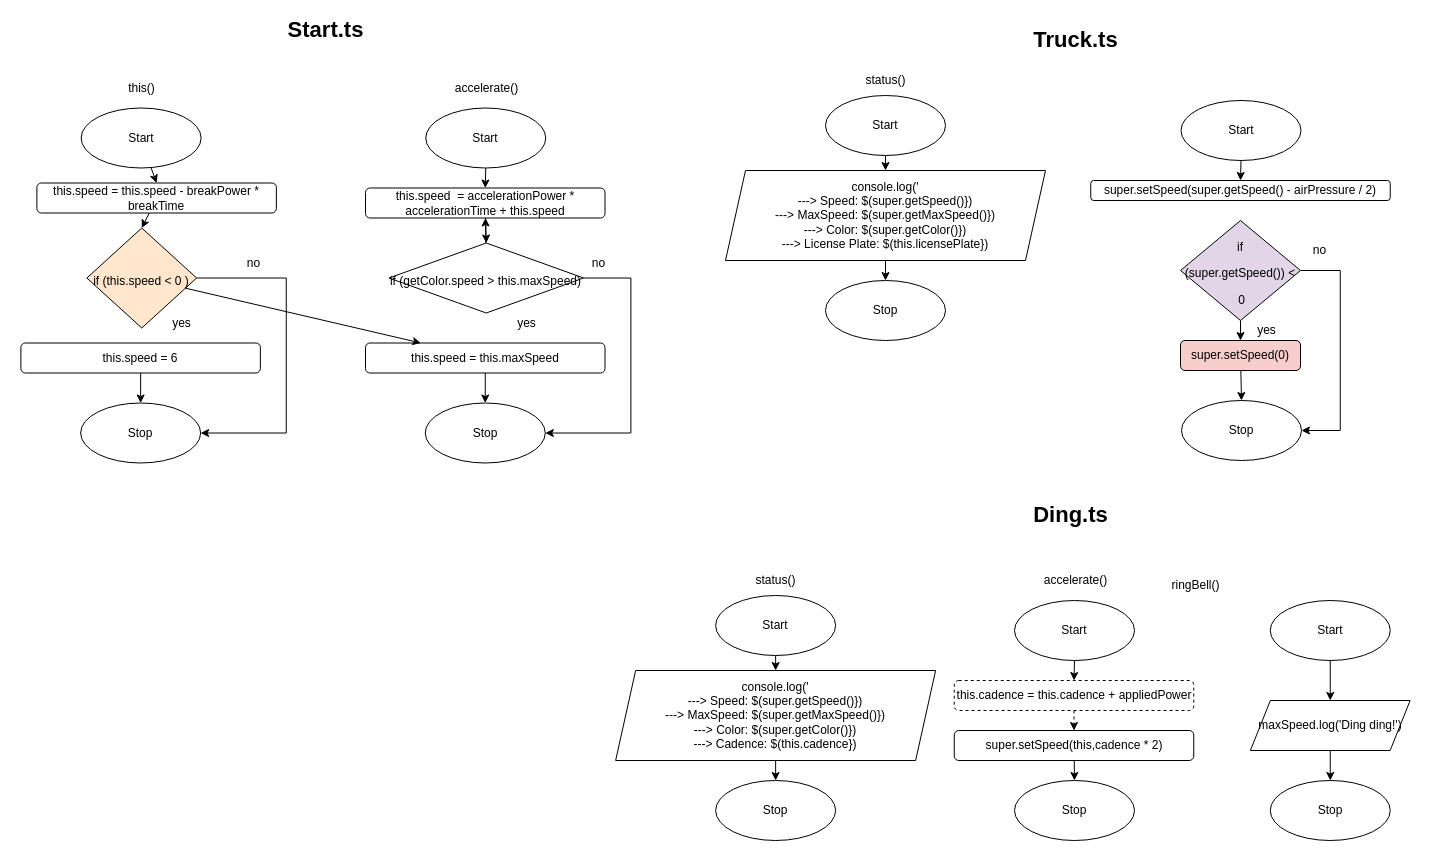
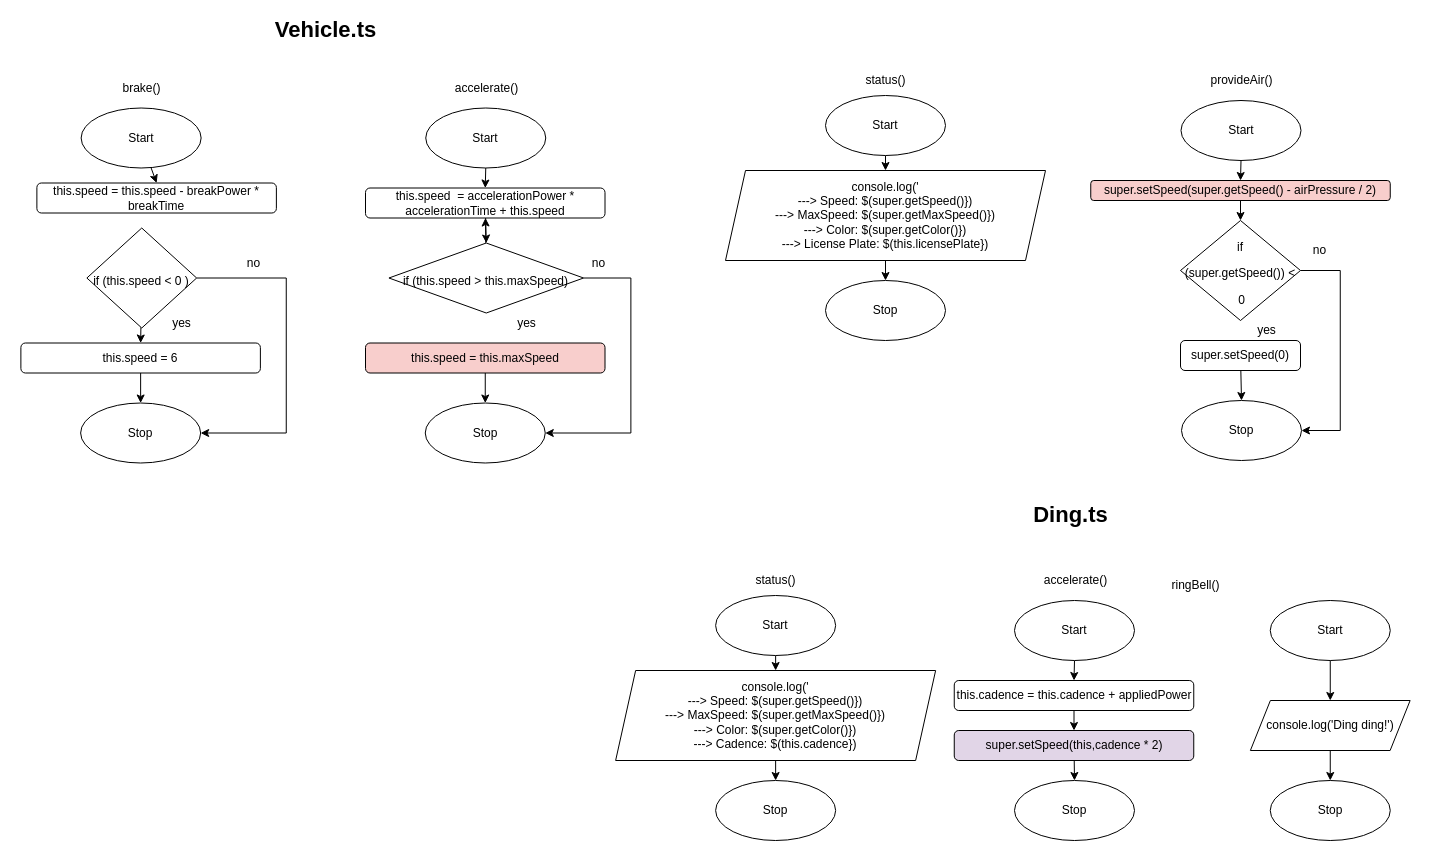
- <mxCell id="49" value="&lt;font style=&quot;font-size: 22px&quot;&gt;&lt;b&gt;Start.ts&lt;/b&gt;&lt;/font&gt;" style="text;html=1;align=center;verticalAlign=middle;resizable=0;points=[];autosize=1;strokeColor=none;fillColor=none;" vertex="1" parent="1"><mxGeometry x="265.38" y="20" width="120" height="20" as="geometry" /></mxCell>
+ <mxCell id="49" value="&lt;font style=&quot;font-size: 22px&quot;&gt;&lt;b&gt;Vehicle.ts&lt;/b&gt;&lt;/font&gt;" style="text;html=1;align=center;verticalAlign=middle;resizable=0;points=[];autosize=1;strokeColor=none;fillColor=none;" vertex="1" parent="1"><mxGeometry x="265.38" y="20" width="120" height="20" as="geometry" /></mxCell>
- <mxCell id="23" value="&lt;font style=&quot;font-size: 22px&quot;&gt;&lt;b&gt;Truck.ts&lt;/b&gt;&lt;/font&gt;" style="text;html=1;align=center;verticalAlign=middle;resizable=0;points=[];autosize=1;strokeColor=none;fillColor=none;" vertex="1" parent="1"><mxGeometry x="1024.51" y="30" width="100" height="20" as="geometry" /></mxCell>
+ <mxCell id="27" value="provideAir()" style="text;html=1;align=center;verticalAlign=middle;resizable=0;points=[];autosize=1;strokeColor=none;fillColor=none;" vertex="1" parent="1"><mxGeometry x="1201" y="70" width="80" height="20" as="geometry" /></mxCell>
- <mxCell id="60" value="this()" style="text;html=1;align=center;verticalAlign=middle;resizable=0;points=[];autosize=1;strokeColor=none;fillColor=none;" vertex="1" parent="1"><mxGeometry x="116.13" y="77.5" width="50" height="20" as="geometry" /></mxCell>
+ <mxCell id="60" value="brake()" style="text;html=1;align=center;verticalAlign=middle;resizable=0;points=[];autosize=1;strokeColor=none;fillColor=none;" vertex="1" parent="1"><mxGeometry x="116.13" y="77.5" width="50" height="20" as="geometry" /></mxCell>
- <mxCell id="29" value="super.setSpeed(super.getSpeed() - airPressure / 2)" style="rounded=1;whiteSpace=wrap;html=1;" vertex="1" parent="1"><mxGeometry x="1090.25" y="180" width="299.51" height="20" as="geometry" /></mxCell>
+ <mxCell id="29" value="super.setSpeed(super.getSpeed() - airPressure / 2)" style="rounded=1;whiteSpace=wrap;html=1;fillColor=#f8cecc;" vertex="1" parent="1"><mxGeometry x="1090.25" y="180" width="299.51" height="20" as="geometry" /></mxCell>
+ <mxCell id="28" style="edgeStyle=none;html=1;entryX=0.5;entryY=0;entryDx=0;entryDy=0;fontSize=12;" edge="1" parent="1" source="29" target="38"><mxGeometry relative="1" as="geometry" /></mxCell>
- <mxCell id="61" style="edgeStyle=none;rounded=0;html=1;entryX=0.5;entryY=0;entryDx=0;entryDy=0;fontSize=12;" edge="1" parent="1" source="62" target="65"><mxGeometry relative="1" as="geometry" /></mxCell>
- <mxCell id="38" value="&lt;font style=&quot;font-size: 12px&quot;&gt;if &lt;br&gt;(super.getSpeed()) &amp;lt;&lt;br&gt;&amp;nbsp;0&lt;/font&gt;" style="rhombus;whiteSpace=wrap;html=1;fontSize=22;fillColor=#e1d5e7;" vertex="1" parent="1"><mxGeometry x="1180" y="220" width="120" height="100" as="geometry" /></mxCell>
+ <mxCell id="38" value="&lt;font style=&quot;font-size: 12px&quot;&gt;if &lt;br&gt;(super.getSpeed()) &amp;lt;&lt;br&gt;&amp;nbsp;0&lt;/font&gt;" style="rhombus;whiteSpace=wrap;html=1;fontSize=22;" vertex="1" parent="1"><mxGeometry x="1180" y="220" width="120" height="100" as="geometry" /></mxCell>
- <mxCell id="65" value="&lt;font style=&quot;font-size: 12px&quot;&gt;if (this.speed &amp;lt; 0 )&lt;br&gt;&lt;/font&gt;" style="rhombus;whiteSpace=wrap;html=1;fontSize=22;fillColor=#ffe6cc;" vertex="1" parent="1"><mxGeometry x="86.38" y="227.5" width="109.75" height="100" as="geometry" /></mxCell>
+ <mxCell id="65" value="&lt;font style=&quot;font-size: 12px&quot;&gt;if (this.speed &amp;lt; 0 )&lt;br&gt;&lt;/font&gt;" style="rhombus;whiteSpace=wrap;html=1;fontSize=22;" vertex="1" parent="1"><mxGeometry x="86.38" y="227.5" width="109.75" height="100" as="geometry" /></mxCell>
- <mxCell id="52" value="&lt;font style=&quot;font-size: 12px&quot;&gt;if (getColor.speed &amp;gt; this.maxSpeed)&lt;br&gt;&lt;/font&gt;" style="rhombus;whiteSpace=wrap;html=1;fontSize=22;" vertex="1" parent="1"><mxGeometry x="388.45" y="242.5" width="194.62" height="70" as="geometry" /></mxCell>
+ <mxCell id="52" value="&lt;font style=&quot;font-size: 12px&quot;&gt;if (this.speed &amp;gt; this.maxSpeed)&lt;br&gt;&lt;/font&gt;" style="rhombus;whiteSpace=wrap;html=1;fontSize=22;" vertex="1" parent="1"><mxGeometry x="388.45" y="242.5" width="194.62" height="70" as="geometry" /></mxCell>
- <mxCell id="63" style="edgeStyle=none;rounded=0;html=1;fontSize=12;" edge="1" parent="1" source="65" target="54"><mxGeometry relative="1" as="geometry" /></mxCell>
+ <mxCell id="63" style="edgeStyle=none;rounded=0;html=1;entryX=0.5;entryY=0;entryDx=0;entryDy=0;fontSize=12;" edge="1" parent="1" source="65" target="67"><mxGeometry relative="1" as="geometry" /></mxCell>
- <mxCell id="36" style="edgeStyle=none;html=1;entryX=0.5;entryY=0;entryDx=0;entryDy=0;fontSize=12;" edge="1" parent="1" source="38" target="42"><mxGeometry relative="1" as="geometry" /></mxCell>
- <mxCell id="42" value="super.setSpeed(0)" style="rounded=1;whiteSpace=wrap;html=1;fontSize=12;fillColor=#f8cecc;" vertex="1" parent="1"><mxGeometry x="1180" y="340" width="120" height="30" as="geometry" /></mxCell>
+ <mxCell id="42" value="super.setSpeed(0)" style="rounded=1;whiteSpace=wrap;html=1;fontSize=12;" vertex="1" parent="1"><mxGeometry x="1180" y="340" width="120" height="30" as="geometry" /></mxCell>
- <mxCell id="54" value="this.speed = this.maxSpeed" style="rounded=1;whiteSpace=wrap;html=1;" vertex="1" parent="1"><mxGeometry x="365.01" y="342.5" width="239.5" height="30" as="geometry" /></mxCell>
+ <mxCell id="54" value="this.speed = this.maxSpeed" style="rounded=1;whiteSpace=wrap;html=1;fillColor=#f8cecc;" vertex="1" parent="1"><mxGeometry x="365.01" y="342.5" width="239.5" height="30" as="geometry" /></mxCell>
- <mxCell id="7" value="this.cadence = this.cadence + appliedPower" style="rounded=1;whiteSpace=wrap;html=1;dashed=1;" vertex="1" parent="1"><mxGeometry x="953.76" y="680" width="239.5" height="30" as="geometry" /></mxCell>
+ <mxCell id="7" value="this.cadence = this.cadence + appliedPower" style="rounded=1;whiteSpace=wrap;html=1;" vertex="1" parent="1"><mxGeometry x="953.76" y="680" width="239.5" height="30" as="geometry" /></mxCell>
- <mxCell id="6" style="edgeStyle=none;html=1;entryX=0.5;entryY=0;entryDx=0;entryDy=0;dashed=1;" edge="1" parent="1" source="7" target="10"><mxGeometry relative="1" as="geometry" /></mxCell>
+ <mxCell id="6" style="edgeStyle=none;html=1;entryX=0.5;entryY=0;entryDx=0;entryDy=0;" edge="1" parent="1" source="7" target="10"><mxGeometry relative="1" as="geometry" /></mxCell>
- <mxCell id="16" value="maxSpeed.log('Ding ding!')" style="shape=parallelogram;perimeter=parallelogramPerimeter;whiteSpace=wrap;html=1;fixedSize=1;" vertex="1" parent="1"><mxGeometry x="1249.88" y="700" width="159.75" height="50" as="geometry" /></mxCell>
+ <mxCell id="16" value="console.log('Ding ding!')" style="shape=parallelogram;perimeter=parallelogramPerimeter;whiteSpace=wrap;html=1;fixedSize=1;" vertex="1" parent="1"><mxGeometry x="1249.88" y="700" width="159.75" height="50" as="geometry" /></mxCell>
- <mxCell id="10" value="super.setSpeed(this,cadence * 2)" style="rounded=1;whiteSpace=wrap;html=1;" vertex="1" parent="1"><mxGeometry x="953.76" y="730" width="239.5" height="30" as="geometry" /></mxCell>
+ <mxCell id="10" value="super.setSpeed(this,cadence * 2)" style="rounded=1;whiteSpace=wrap;html=1;fillColor=#e1d5e7;" vertex="1" parent="1"><mxGeometry x="953.76" y="730" width="239.5" height="30" as="geometry" /></mxCell>
